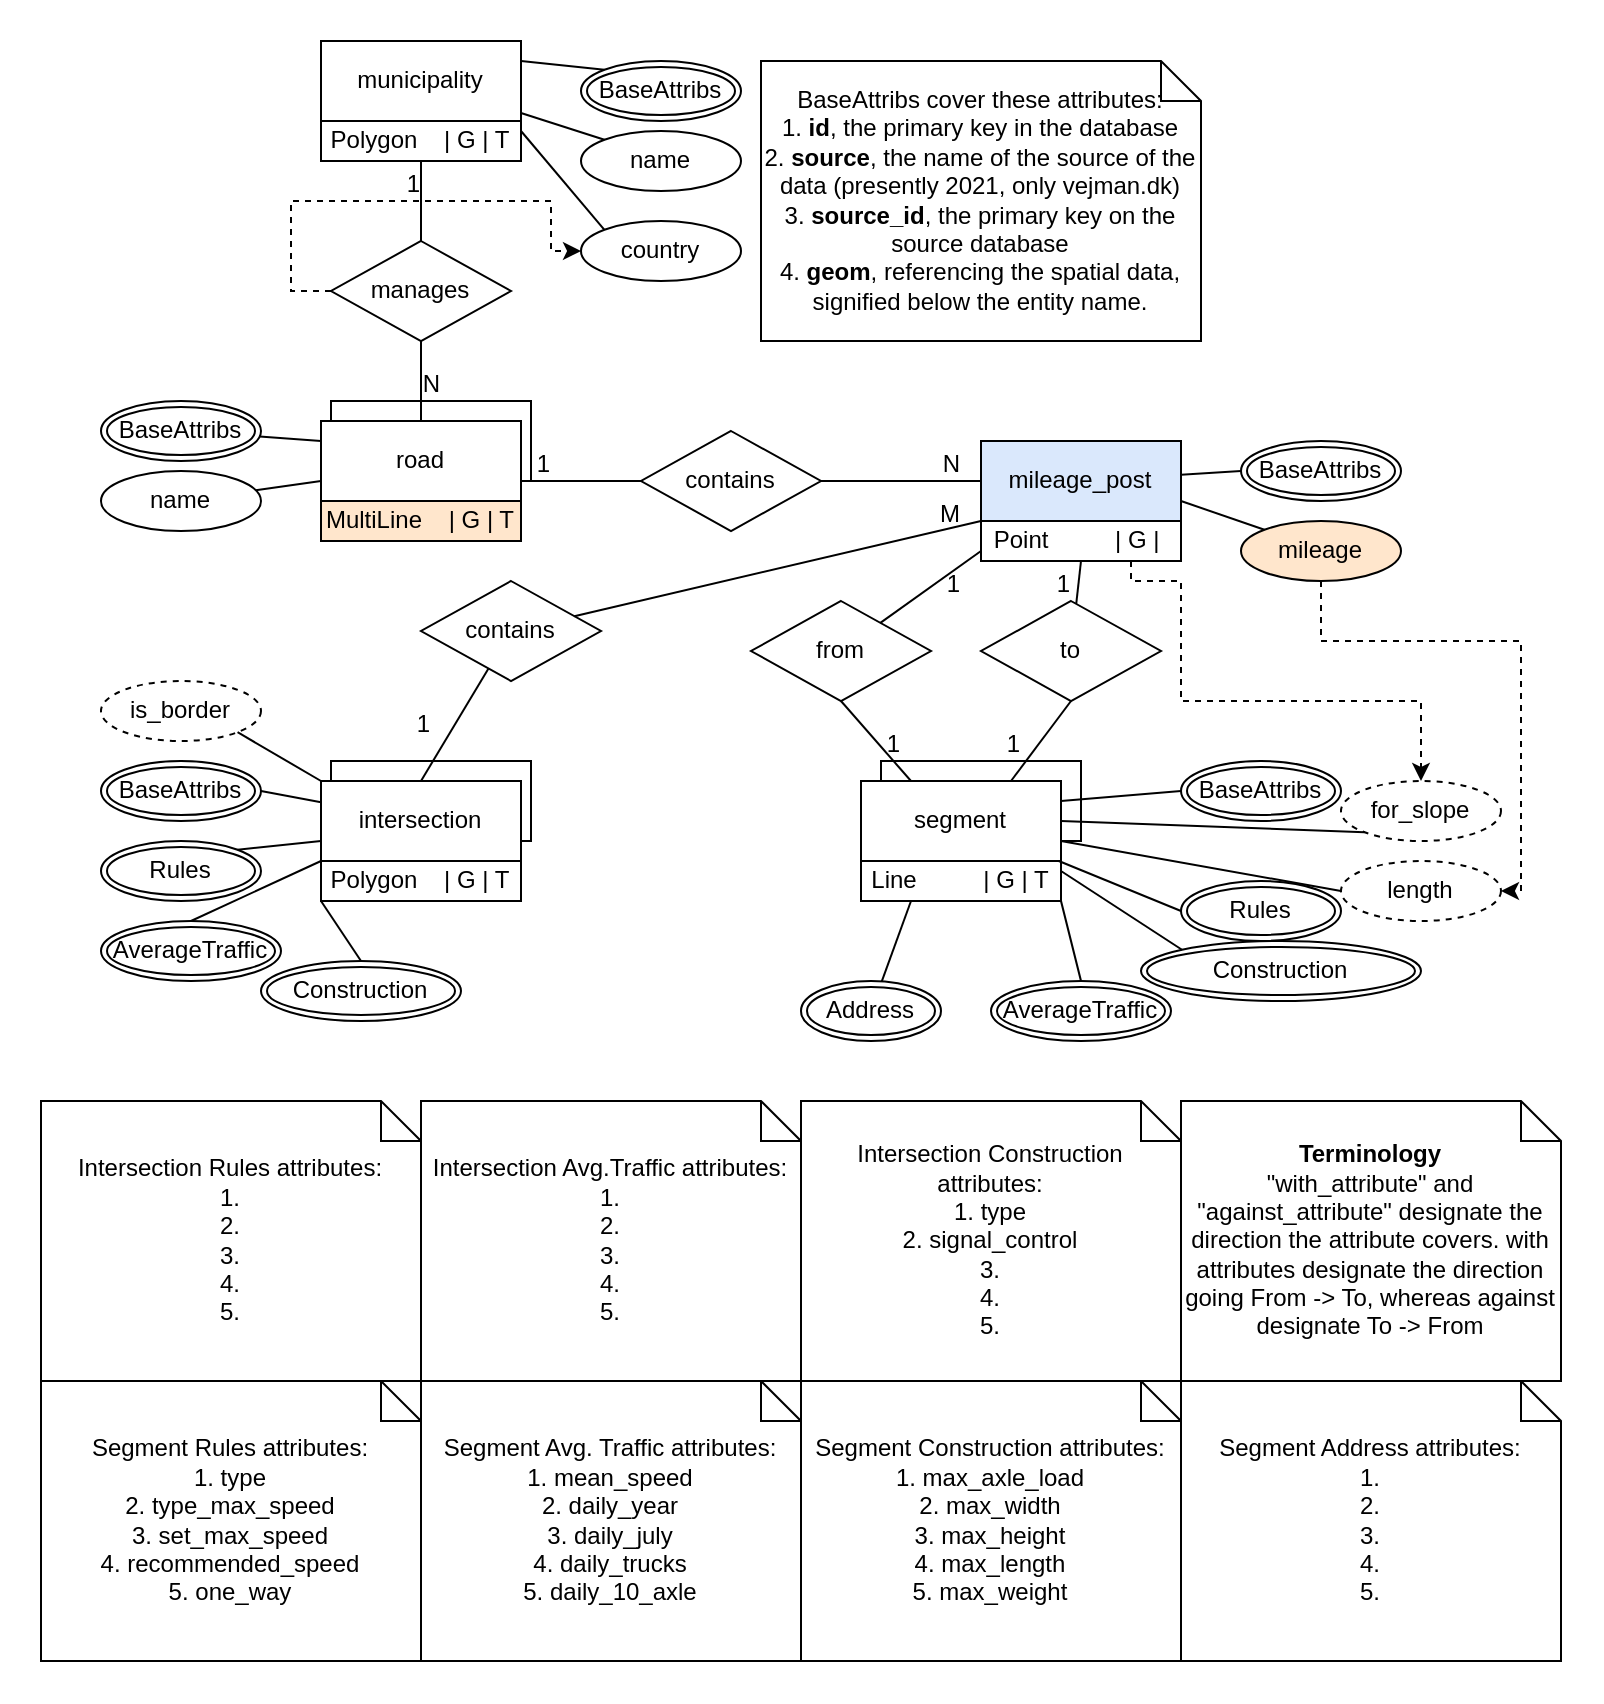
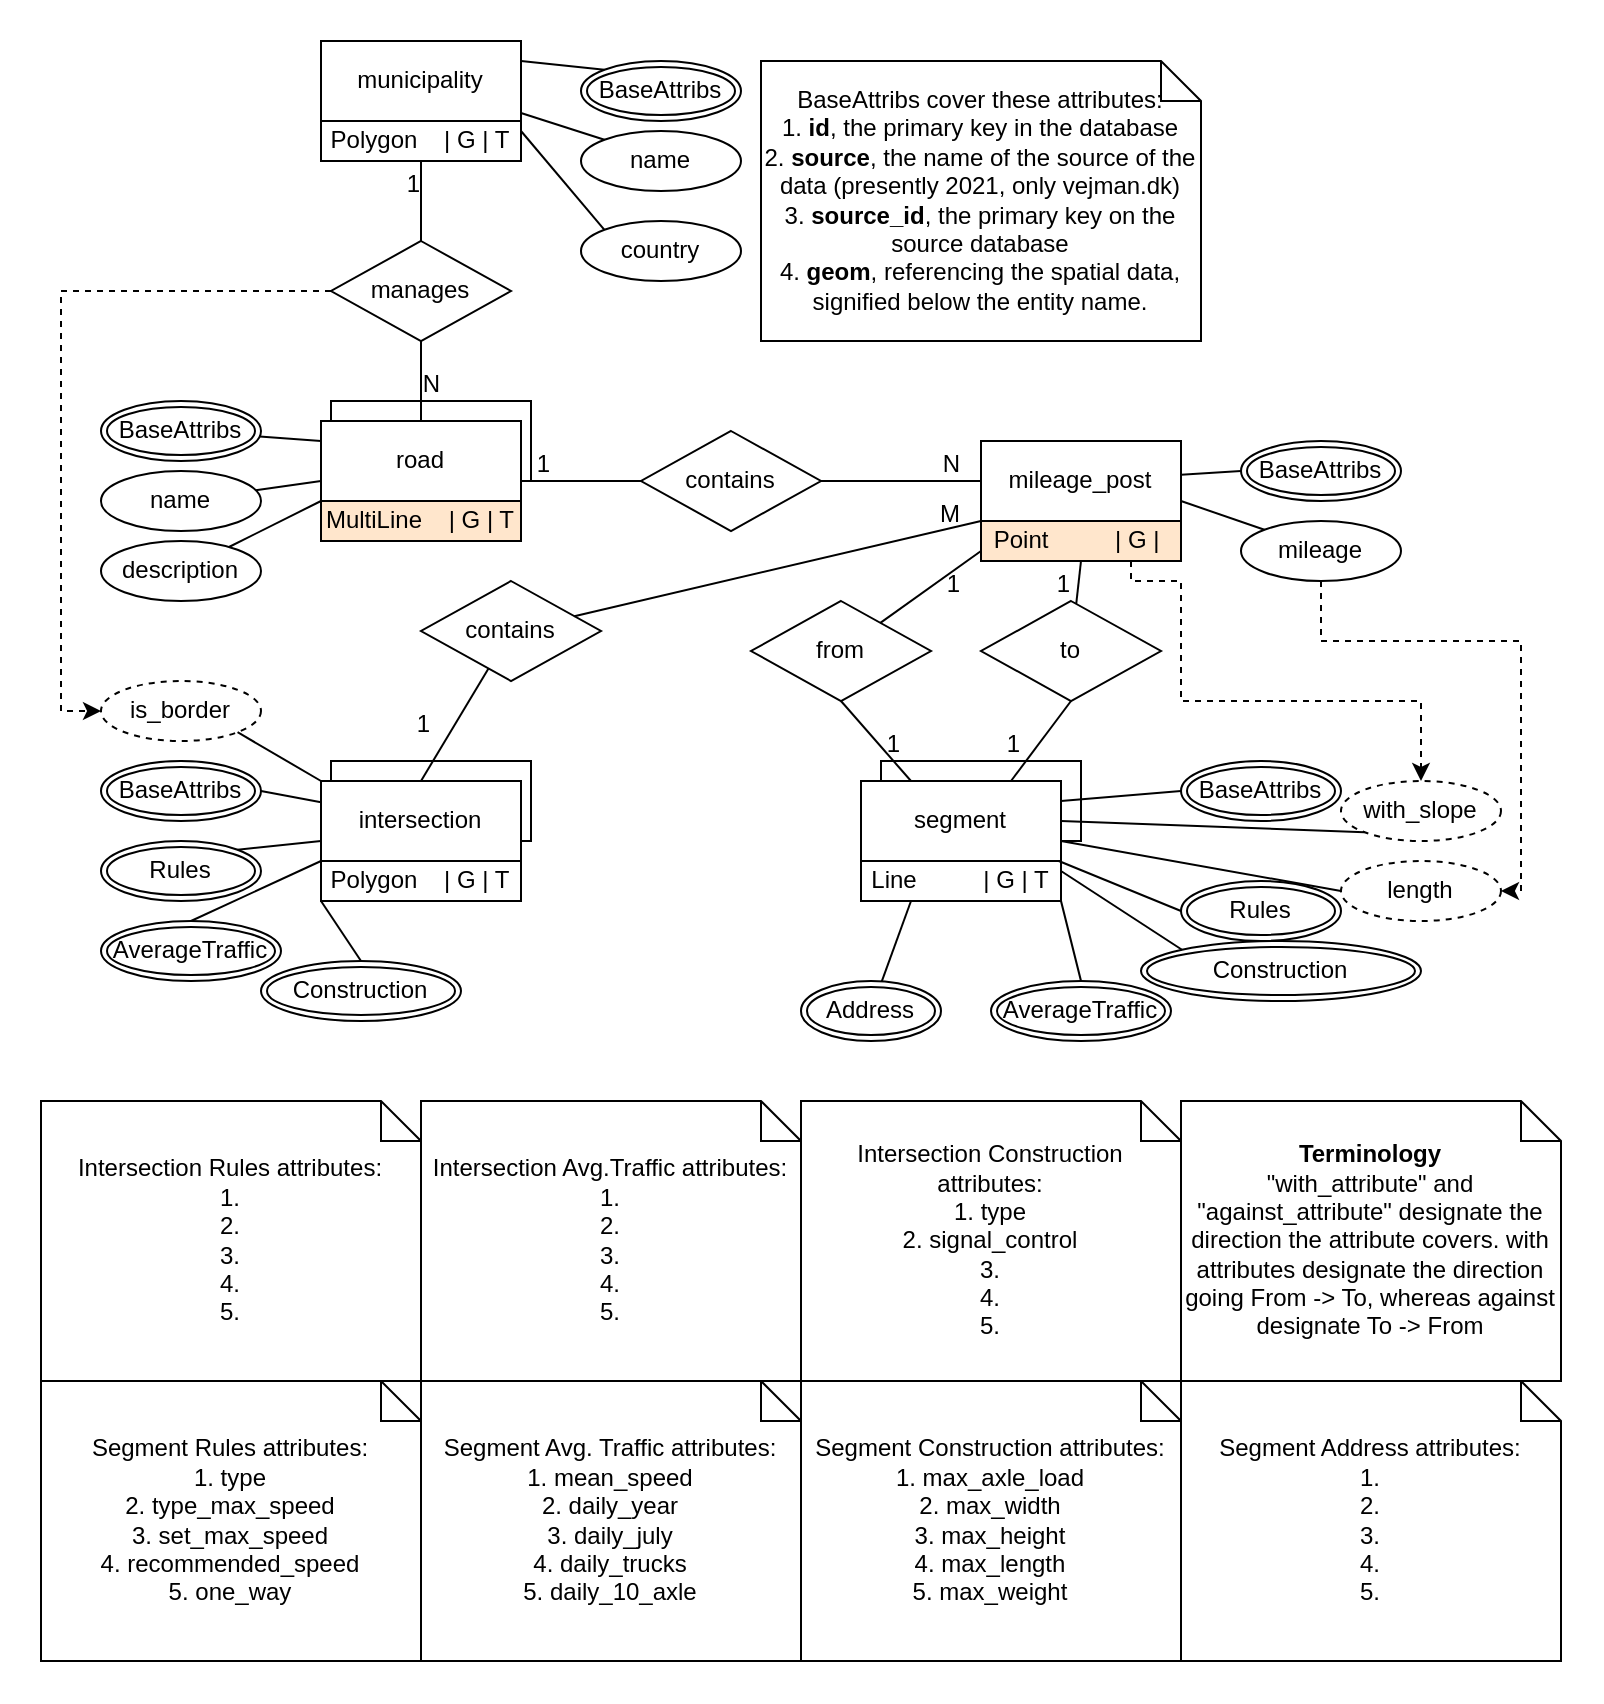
- <mxCell id="16" style="edgeStyle=orthogonalEdgeStyle;rounded=0;orthogonalLoop=1;jettySize=auto;html=1;exitX=0;exitY=0.5;exitDx=0;exitDy=0;dashed=1;" edge="1" parent="1" source="17" target="86"><mxGeometry relative="1" as="geometry" /></mxCell>
+ <mxCell id="16" style="edgeStyle=orthogonalEdgeStyle;rounded=0;orthogonalLoop=1;jettySize=auto;html=1;exitX=0;exitY=0.5;exitDx=0;exitDy=0;entryX=0;entryY=0.5;entryDx=0;entryDy=0;dashed=1;" edge="1" parent="1" source="17" target="88"><mxGeometry relative="1" as="geometry" /></mxCell>
- <mxCell id="5" value="mileage_post" style="whiteSpace=wrap;html=1;align=center;fillColor=#dae8fc;" vertex="1" parent="1"><mxGeometry x="490" y="220" width="100" height="40" as="geometry" /></mxCell>
+ <mxCell id="5" value="mileage_post" style="whiteSpace=wrap;html=1;align=center;" vertex="1" parent="1"><mxGeometry x="490" y="220" width="100" height="40" as="geometry" /></mxCell>
+ <mxCell id="61" value="" style="endArrow=none;html=1;rounded=0;exitX=0;exitY=0;exitDx=0;exitDy=0;" edge="1" parent="1" source="11" target="60"><mxGeometry relative="1" as="geometry"><mxPoint x="170" y="250" as="sourcePoint" /><mxPoint x="137.38" y="254.66" as="targetPoint" /></mxGeometry></mxCell>
- <mxCell id="7" value="Point&amp;nbsp; &amp;nbsp;&amp;nbsp; &amp;nbsp;&amp;nbsp; &amp;nbsp; | G |&amp;nbsp; " style="whiteSpace=wrap;html=1;align=center;" vertex="1" parent="1"><mxGeometry x="490" y="260" width="100" height="20" as="geometry" /></mxCell>
+ <mxCell id="7" value="Point&amp;nbsp; &amp;nbsp;&amp;nbsp; &amp;nbsp;&amp;nbsp; &amp;nbsp; | G |&amp;nbsp; " style="whiteSpace=wrap;html=1;align=center;fillColor=#ffe6cc;" vertex="1" parent="1"><mxGeometry x="490" y="260" width="100" height="20" as="geometry" /></mxCell>
- <mxCell id="56" value="mileage" style="ellipse;whiteSpace=wrap;html=1;align=center;fillColor=#ffe6cc;" vertex="1" parent="1"><mxGeometry x="620" y="260" width="80" height="30" as="geometry" /></mxCell>
+ <mxCell id="56" value="mileage" style="ellipse;whiteSpace=wrap;html=1;align=center;" vertex="1" parent="1"><mxGeometry x="620" y="260" width="80" height="30" as="geometry" /></mxCell>
+ <mxCell id="60" value="description" style="ellipse;whiteSpace=wrap;html=1;align=center;" vertex="1" parent="1"><mxGeometry x="50" y="270" width="80" height="30" as="geometry" /></mxCell>
- <mxCell id="90" value="for_slope" style="ellipse;whiteSpace=wrap;html=1;align=center;dashed=1;" vertex="1" parent="1"><mxGeometry x="670" y="390" width="80" height="30" as="geometry" /></mxCell>
+ <mxCell id="90" value="with_slope" style="ellipse;whiteSpace=wrap;html=1;align=center;dashed=1;" vertex="1" parent="1"><mxGeometry x="670" y="390" width="80" height="30" as="geometry" /></mxCell>
